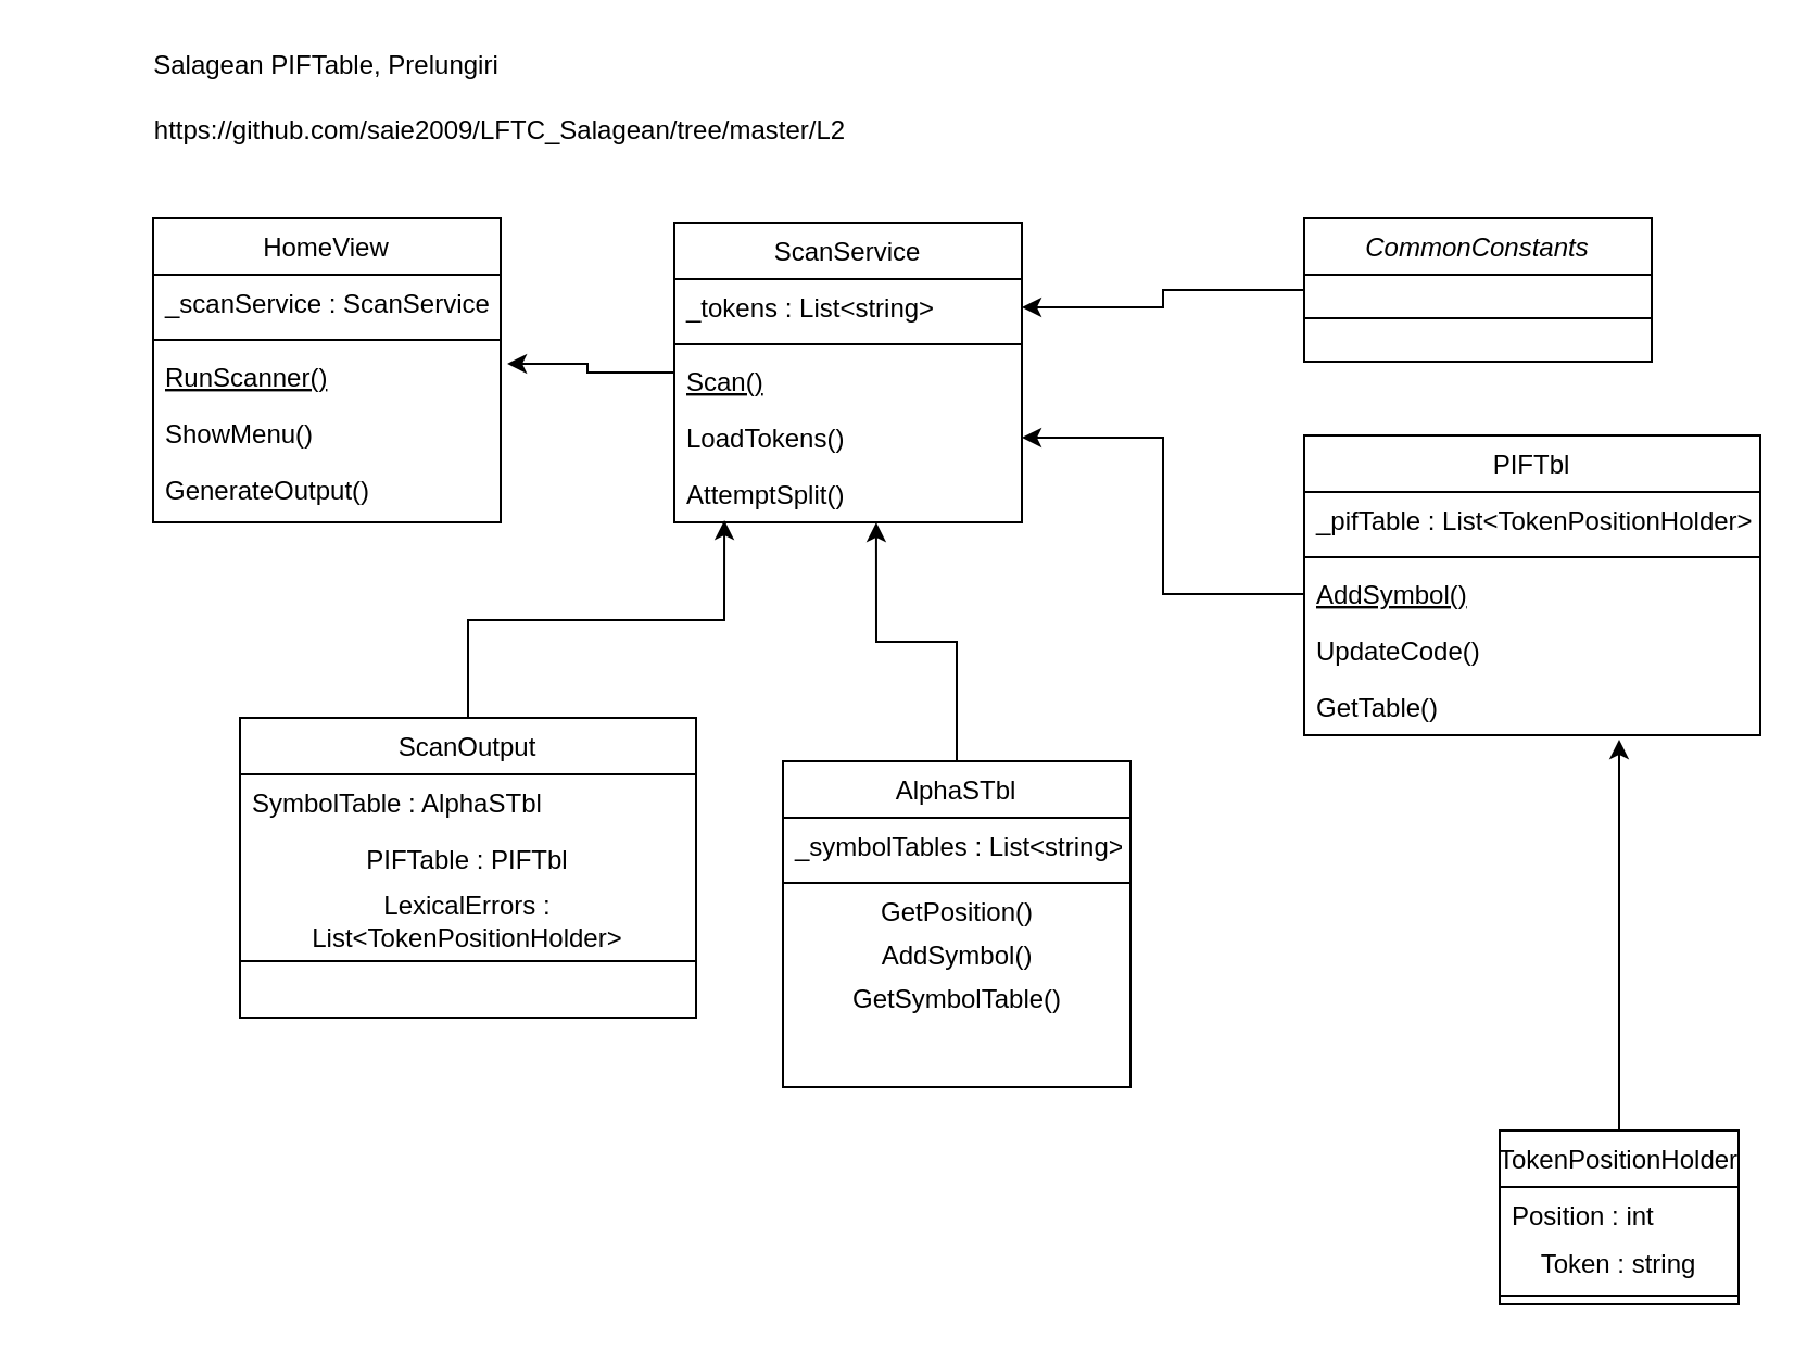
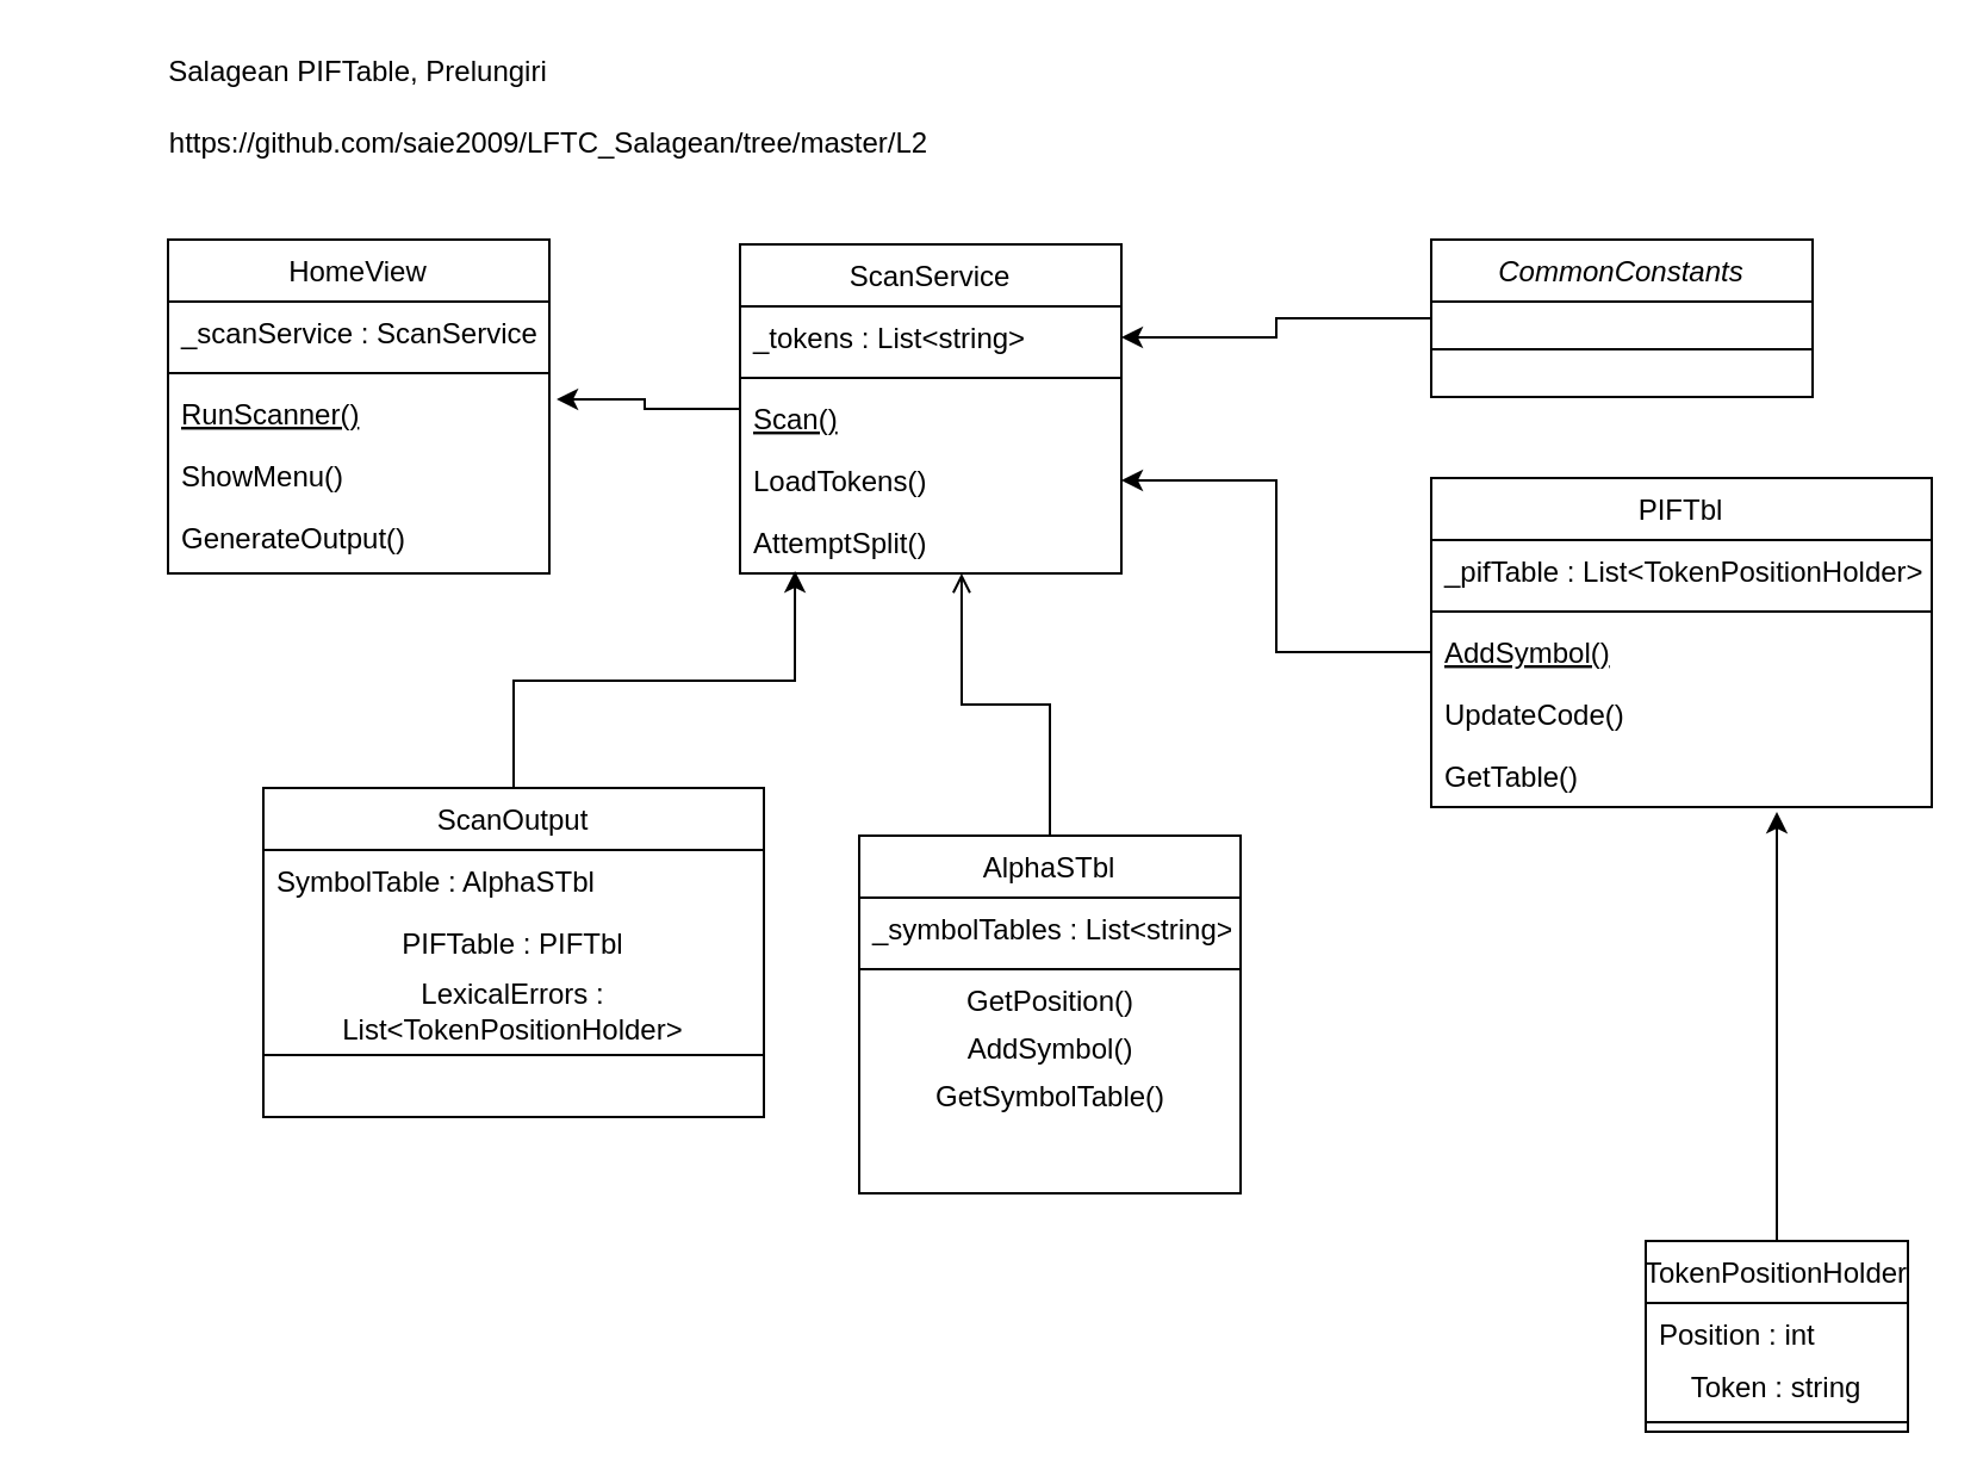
- <mxCell id="5" style="edgeStyle=orthogonalEdgeStyle;rounded=0;orthogonalLoop=1;jettySize=auto;html=1;entryX=0.581;entryY=1;entryDx=0;entryDy=0;entryPerimeter=0;" edge="1" parent="1" source="6" target="37"><mxGeometry relative="1" as="geometry" /></mxCell>
+ <mxCell id="5" style="edgeStyle=orthogonalEdgeStyle;rounded=0;orthogonalLoop=1;jettySize=auto;html=1;entryX=0.581;entryY=1;entryDx=0;entryDy=0;entryPerimeter=0;endArrow=open;" edge="1" parent="1" source="6" target="37"><mxGeometry relative="1" as="geometry" /></mxCell>
